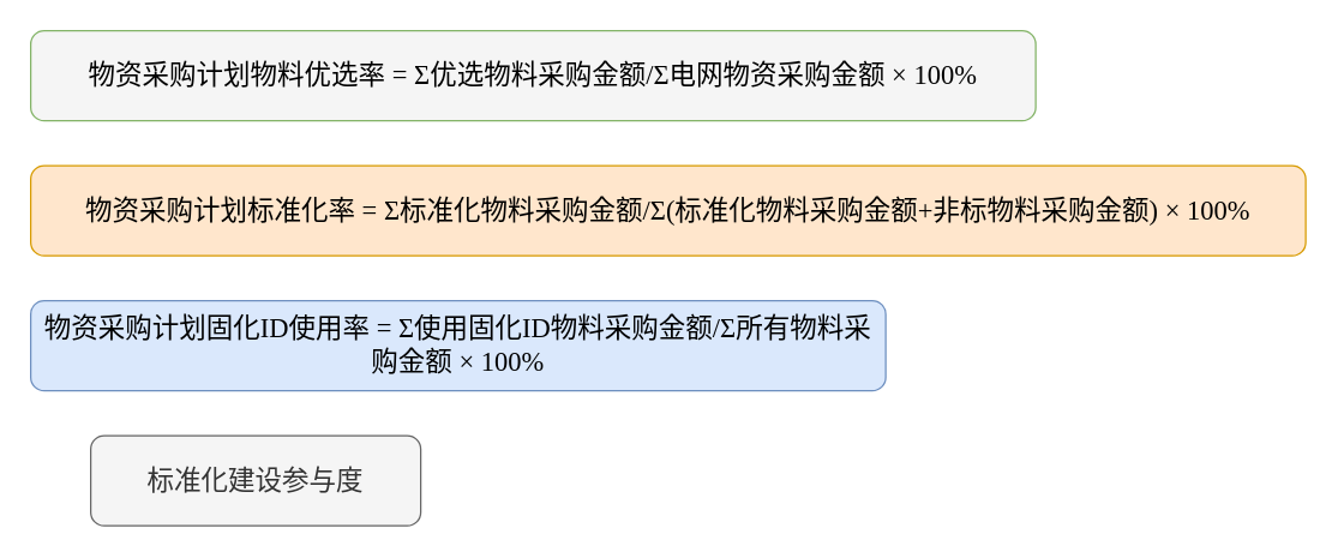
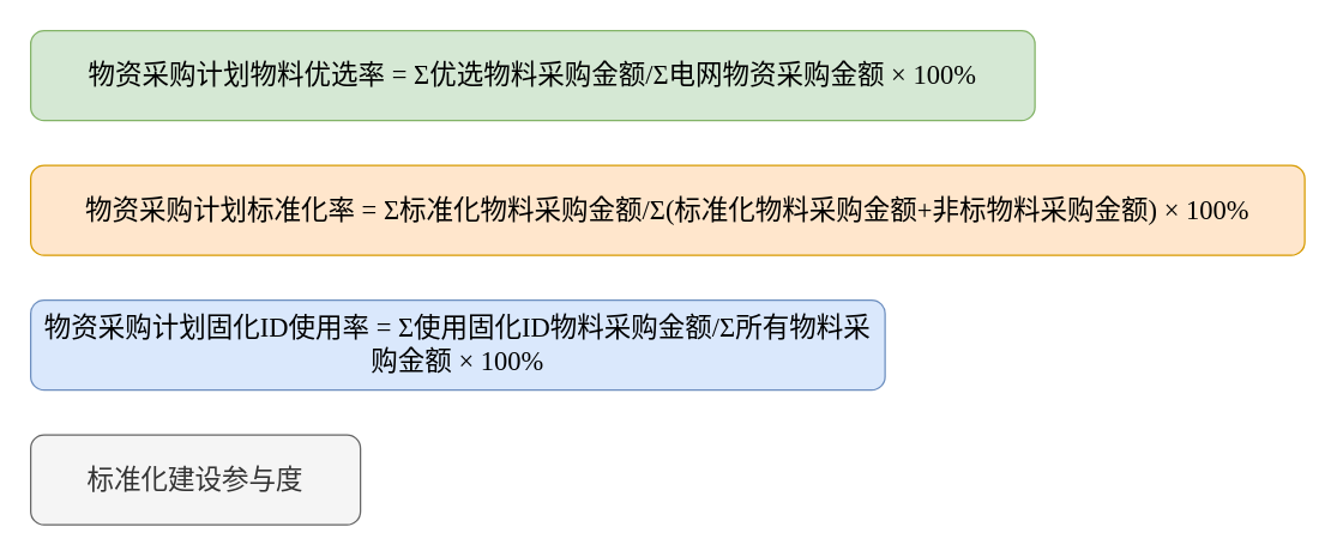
- <mxCell id="2" value="物资采购计划物料优选率 =&amp;nbsp;Σ优选物料采购金额/Σ电网物资采购金额&amp;nbsp;× 100%" style="rounded=1;whiteSpace=wrap;html=1;fontSize=18;fontFamily=MiSans;fillColor=#f5f5f5;strokeColor=#82b366;" vertex="1" parent="1"><mxGeometry x="20" y="20" width="670" height="60" as="geometry" /></mxCell>
+ <mxCell id="2" value="物资采购计划物料优选率 =&amp;nbsp;Σ优选物料采购金额/Σ电网物资采购金额&amp;nbsp;× 100%" style="rounded=1;whiteSpace=wrap;html=1;fontSize=18;fontFamily=MiSans;fillColor=#d5e8d4;strokeColor=#82b366;" vertex="1" parent="1"><mxGeometry x="20" y="20" width="670" height="60" as="geometry" /></mxCell>
- <mxCell id="5" value="标准化建设参与度" style="rounded=1;whiteSpace=wrap;html=1;fontSize=18;fontFamily=MiSans;fillColor=#f5f5f5;strokeColor=#666666;fontColor=#333333;" vertex="1" parent="1"><mxGeometry x="60" y="290" width="220" height="60" as="geometry" /></mxCell>
+ <mxCell id="5" value="标准化建设参与度" style="rounded=1;whiteSpace=wrap;html=1;fontSize=18;fontFamily=MiSans;fillColor=#f5f5f5;strokeColor=#666666;fontColor=#333333;" vertex="1" parent="1"><mxGeometry x="20" y="290" width="220" height="60" as="geometry" /></mxCell>
